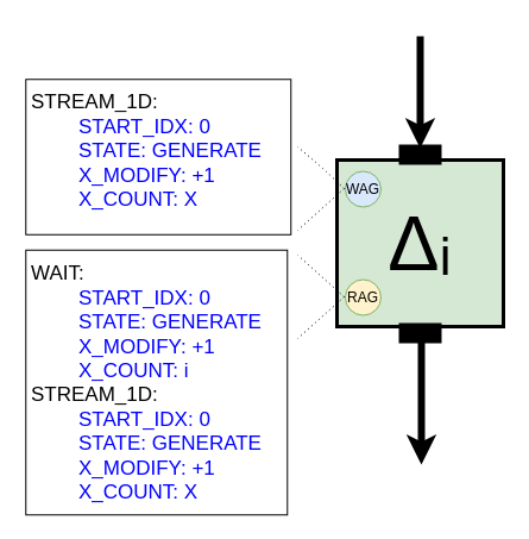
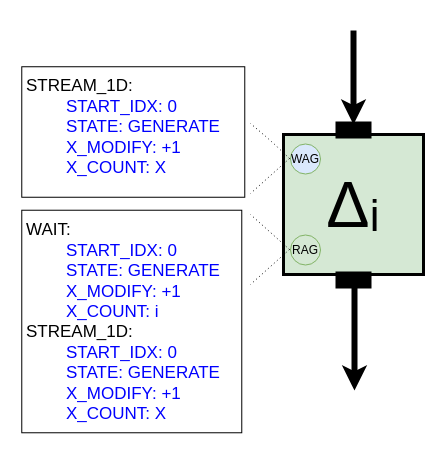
- <mxCell id="8" value="RAG" style="ellipse;whiteSpace=wrap;html=1;aspect=fixed;sketch=0;fillColor=#fff2cc;strokeColor=#82b366;horizontal=0;rotation=90;" parent="1" vertex="1"><mxGeometry x="290" y="234.5" width="30" height="30" as="geometry" /></mxCell>
+ <mxCell id="8" value="RAG" style="ellipse;whiteSpace=wrap;html=1;aspect=fixed;sketch=0;fillColor=#d5e8d4;strokeColor=#82b366;horizontal=0;rotation=90;" parent="1" vertex="1"><mxGeometry x="290" y="234.5" width="30" height="30" as="geometry" /></mxCell>
